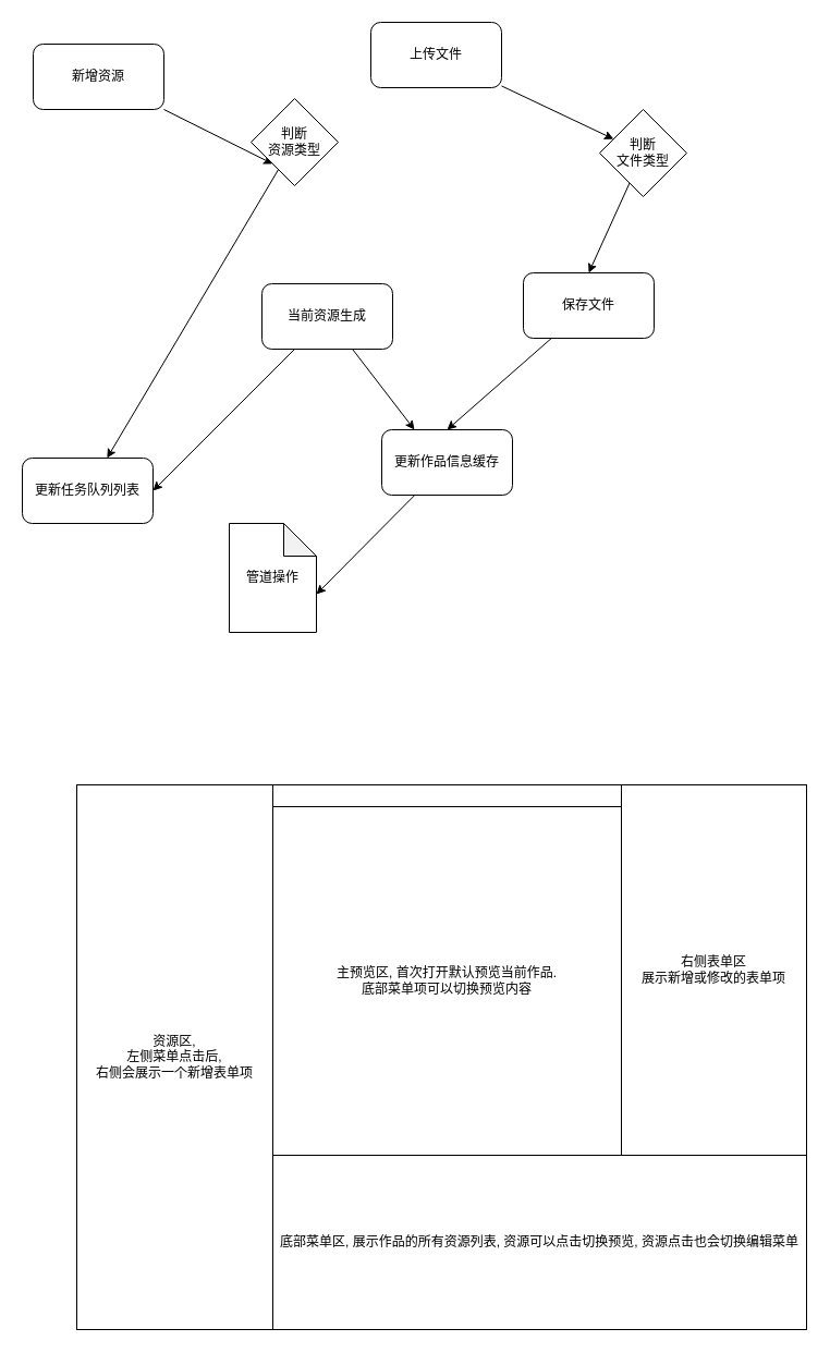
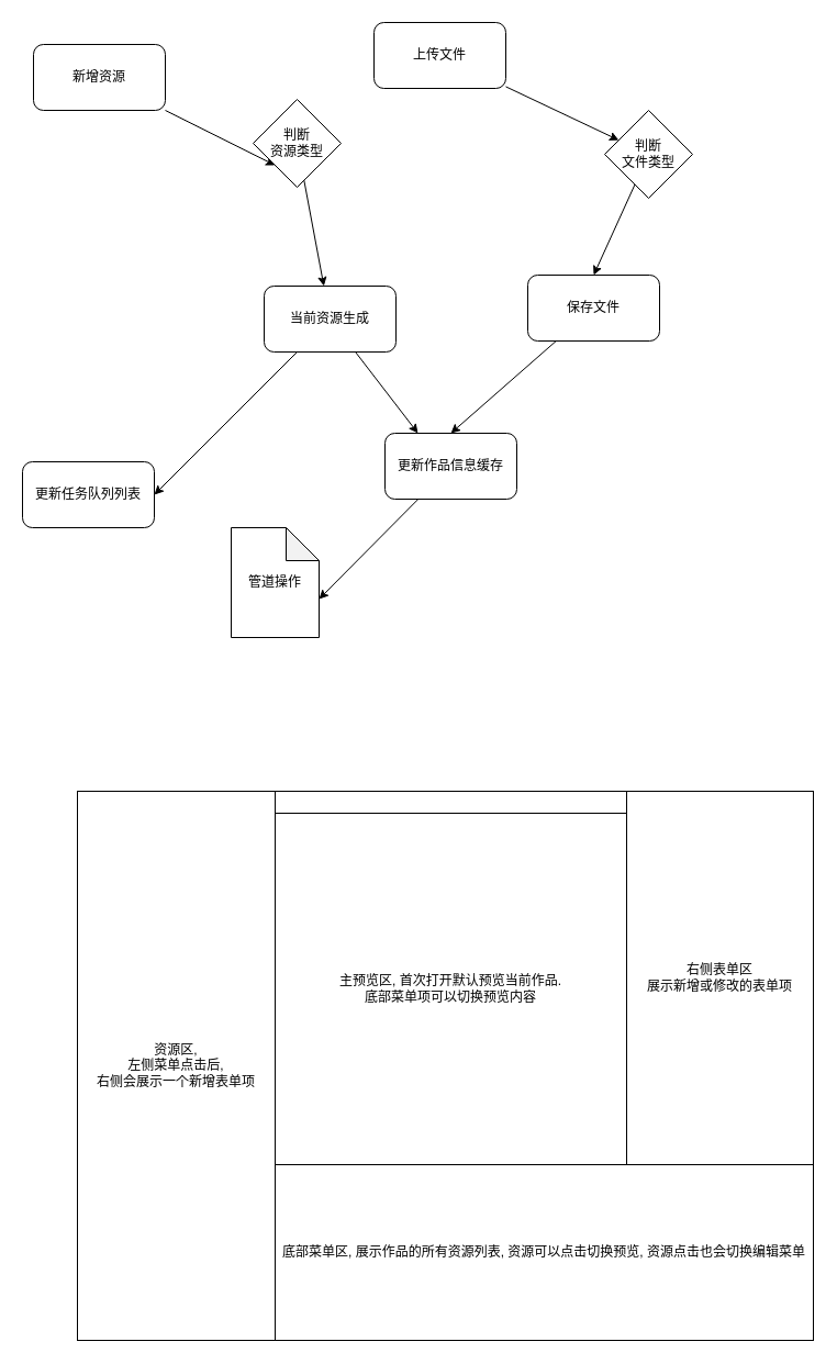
- <mxCell id="10" style="edgeStyle=none;html=1;" edge="1" parent="1" source="11" target="17"><mxGeometry relative="1" as="geometry" /></mxCell>
+ <mxCell id="10" style="edgeStyle=none;html=1;" edge="1" parent="1" source="11" target="14"><mxGeometry relative="1" as="geometry" /></mxCell>
